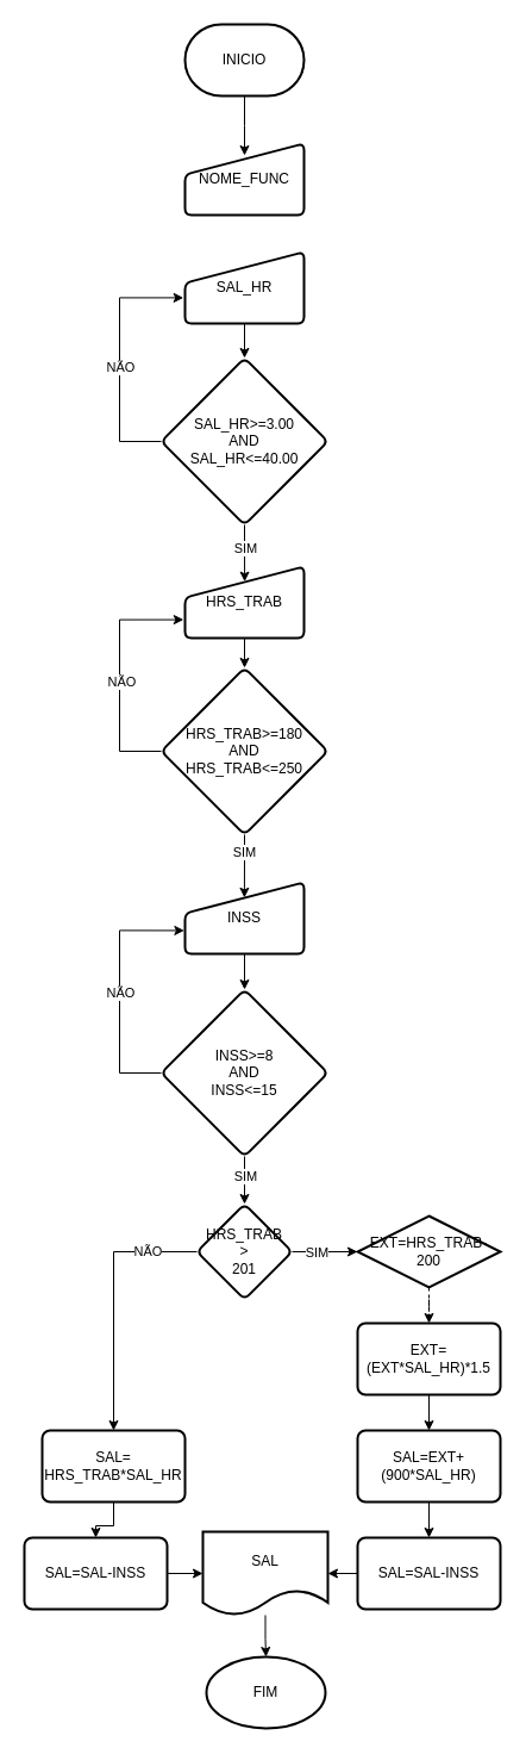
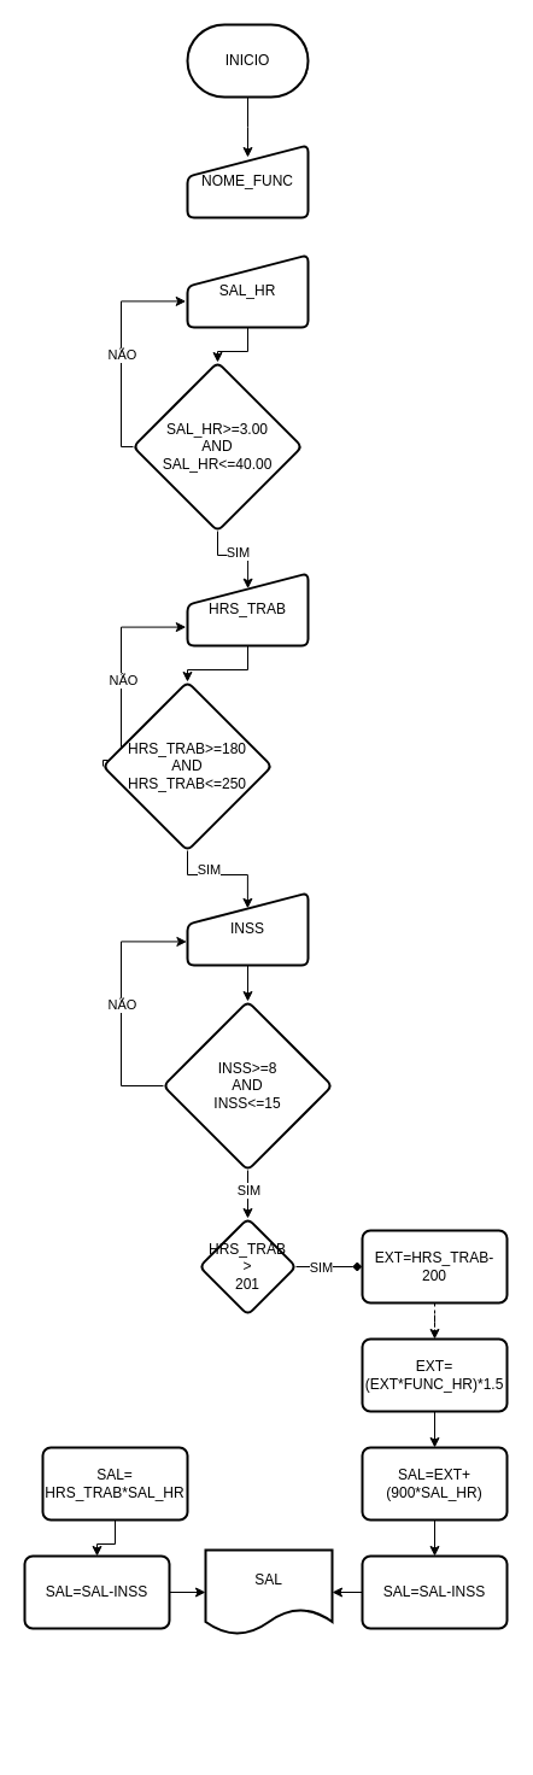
- <mxCell id="28" value="&lt;div&gt;SAL_HR&amp;gt;=3.00&lt;/div&gt;&lt;div&gt;AND&lt;/div&gt;&lt;div&gt;SAL_HR&amp;lt;=40.00&lt;br&gt;&lt;/div&gt;" style="rhombus;whiteSpace=wrap;html=1;strokeWidth=2;rounded=1;arcSize=11;" vertex="1" parent="1"><mxGeometry x="135" y="300" width="140" height="140" as="geometry" /></mxCell>
+ <mxCell id="28" value="&lt;div&gt;SAL_HR&amp;gt;=3.00&lt;/div&gt;&lt;div&gt;AND&lt;/div&gt;&lt;div&gt;SAL_HR&amp;lt;=40.00&lt;br&gt;&lt;/div&gt;" style="rhombus;whiteSpace=wrap;html=1;strokeWidth=2;rounded=1;arcSize=11;" vertex="1" parent="1"><mxGeometry x="110" y="300" width="140" height="140" as="geometry" /></mxCell>
- <mxCell id="33" value="&lt;div&gt;HRS_TRAB&amp;gt;=180&lt;/div&gt;&lt;div&gt;AND&lt;/div&gt;&lt;div&gt;HRS_TRAB&amp;lt;=250&lt;br&gt;&lt;/div&gt;" style="rhombus;whiteSpace=wrap;html=1;strokeWidth=2;rounded=1;arcSize=11;" vertex="1" parent="1"><mxGeometry x="135" y="560" width="140" height="140" as="geometry" /></mxCell>
+ <mxCell id="33" value="&lt;div&gt;HRS_TRAB&amp;gt;=180&lt;/div&gt;&lt;div&gt;AND&lt;/div&gt;&lt;div&gt;HRS_TRAB&amp;lt;=250&lt;br&gt;&lt;/div&gt;" style="rhombus;whiteSpace=wrap;html=1;strokeWidth=2;rounded=1;arcSize=11;" vertex="1" parent="1"><mxGeometry x="85" y="565" width="140" height="140" as="geometry" /></mxCell>
- <mxCell id="11" value="" style="edgeStyle=orthogonalEdgeStyle;rounded=0;orthogonalLoop=1;jettySize=auto;html=1;" edge="1" parent="1" source="15" target="17"><mxGeometry relative="1" as="geometry" /></mxCell>
+ <mxCell id="11" value="" style="edgeStyle=orthogonalEdgeStyle;rounded=0;orthogonalLoop=1;jettySize=auto;html=1;endArrow=diamond;" edge="1" parent="1" source="15" target="17"><mxGeometry relative="1" as="geometry" /></mxCell>
- <mxCell id="17" value="EXT=HRS_TRAB-200" style="rhombus;whiteSpace=wrap;html=1;strokeWidth=2;arcSize=11;" vertex="1" parent="1"><mxGeometry x="300" y="1020" width="120" height="60" as="geometry" /></mxCell>
+ <mxCell id="17" value="EXT=HRS_TRAB-200" style="rounded=1;whiteSpace=wrap;html=1;strokeWidth=2;arcSize=11;" vertex="1" parent="1"><mxGeometry x="300" y="1020" width="120" height="60" as="geometry" /></mxCell>
- <mxCell id="13" value="" style="edgeStyle=orthogonalEdgeStyle;rounded=0;orthogonalLoop=1;jettySize=auto;html=1;" edge="1" parent="1" source="15" target="40"><mxGeometry relative="1" as="geometry" /></mxCell>
- <mxCell id="14" value="NÃO" style="edgeLabel;html=1;align=center;verticalAlign=middle;resizable=0;points=[];" vertex="1" connectable="0" parent="13"><mxGeometry x="-0.575" y="-1" relative="1" as="geometry"><mxPoint x="5" as="offset" /></mxGeometry></mxCell>
- <mxCell id="19" value="&lt;div&gt;EXT=&lt;/div&gt;&lt;div&gt;(EXT*SAL_HR)*1.5&lt;/div&gt;" style="rounded=1;whiteSpace=wrap;html=1;strokeWidth=2;arcSize=11;" vertex="1" parent="1"><mxGeometry x="300" y="1110" width="120" height="60" as="geometry" /></mxCell>
+ <mxCell id="19" value="&lt;div&gt;EXT=&lt;/div&gt;&lt;div&gt;(EXT*FUNC_HR)*1.5&lt;/div&gt;" style="rounded=1;whiteSpace=wrap;html=1;strokeWidth=2;arcSize=11;" vertex="1" parent="1"><mxGeometry x="300" y="1110" width="120" height="60" as="geometry" /></mxCell>
- <mxCell id="43" value="" style="edgeStyle=orthogonalEdgeStyle;rounded=0;orthogonalLoop=1;jettySize=auto;html=1;" edge="1" parent="1" source="44" target="45"><mxGeometry relative="1" as="geometry" /></mxCell>
- <mxCell id="45" value="FIM" style="strokeWidth=2;html=1;shape=mxgraph.flowchart.start_1;whiteSpace=wrap;" vertex="1" parent="1"><mxGeometry x="173" y="1390" width="100" height="60" as="geometry" /></mxCell>
